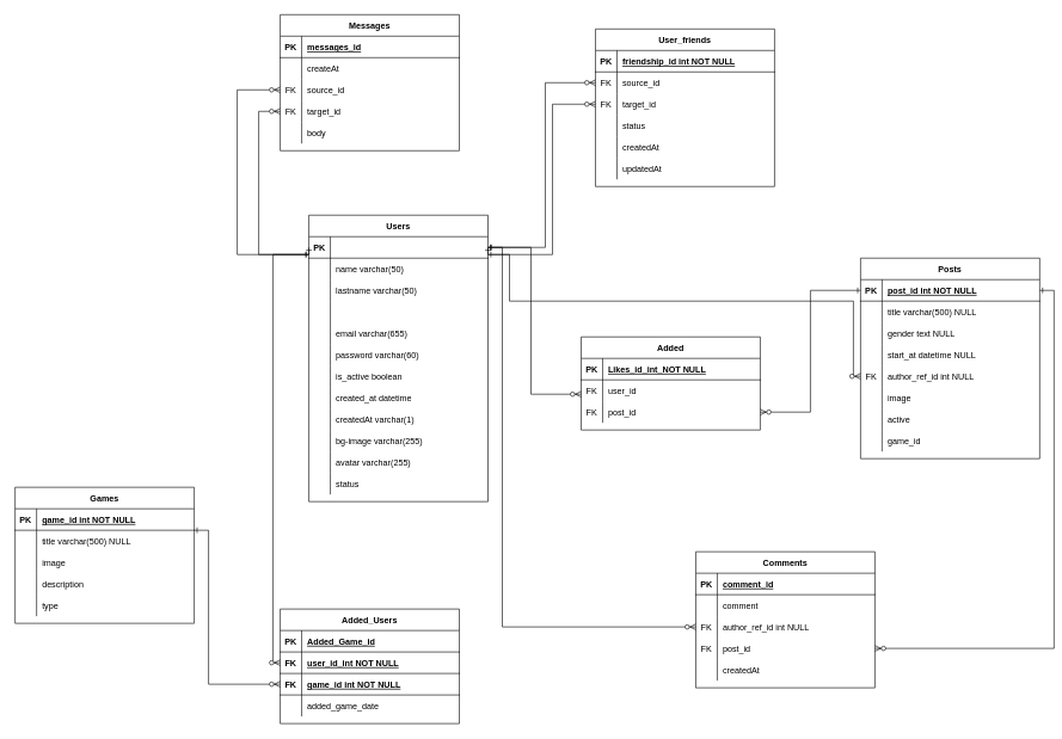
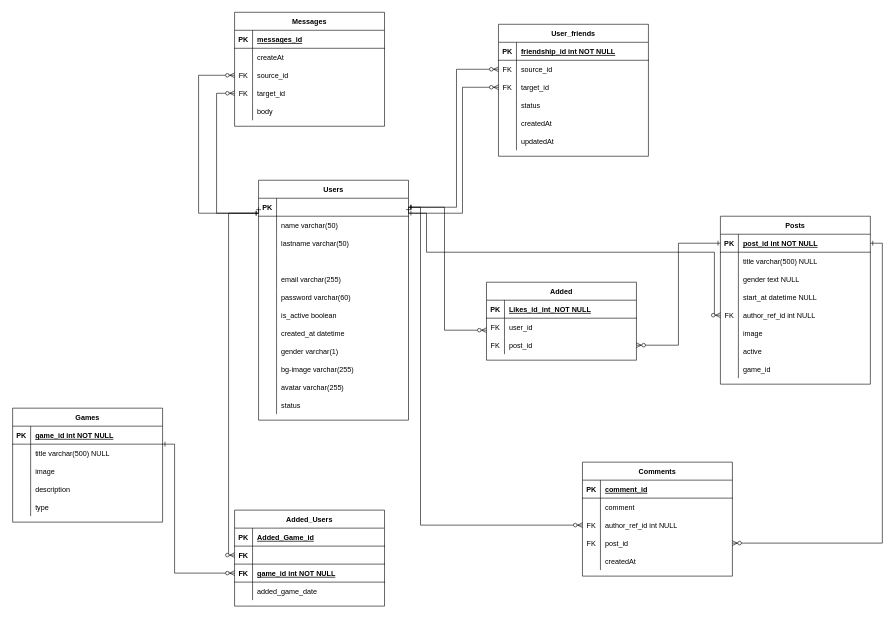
- <mxCell id="15" value="email varchar(655) " style="shape=partialRectangle;overflow=hidden;connectable=0;fillColor=none;top=0;left=0;bottom=0;right=0;align=left;spacingLeft=6;" parent="13" vertex="1"><mxGeometry x="30" width="220" height="30" as="geometry" /></mxCell>
+ <mxCell id="15" value="email varchar(255) " style="shape=partialRectangle;overflow=hidden;connectable=0;fillColor=none;top=0;left=0;bottom=0;right=0;align=left;spacingLeft=6;" parent="13" vertex="1"><mxGeometry x="30" width="220" height="30" as="geometry" /></mxCell>
- <mxCell id="27" value="createdAt varchar(1)" style="shape=partialRectangle;overflow=hidden;connectable=0;fillColor=none;top=0;left=0;bottom=0;right=0;align=left;spacingLeft=6;" parent="25" vertex="1"><mxGeometry x="30" width="220" height="30" as="geometry" /></mxCell>
+ <mxCell id="27" value="gender varchar(1)" style="shape=partialRectangle;overflow=hidden;connectable=0;fillColor=none;top=0;left=0;bottom=0;right=0;align=left;spacingLeft=6;" parent="25" vertex="1"><mxGeometry x="30" width="220" height="30" as="geometry" /></mxCell>
- <mxCell id="124" value="user_id_int NOT NULL" style="shape=partialRectangle;overflow=hidden;connectable=0;fillColor=none;top=0;left=0;bottom=0;right=0;align=left;spacingLeft=6;fontStyle=5;" parent="122" vertex="1"><mxGeometry x="30" width="220" height="30" as="geometry" /></mxCell>
